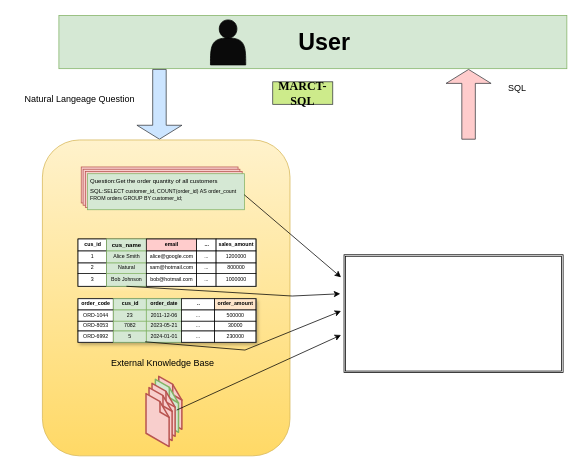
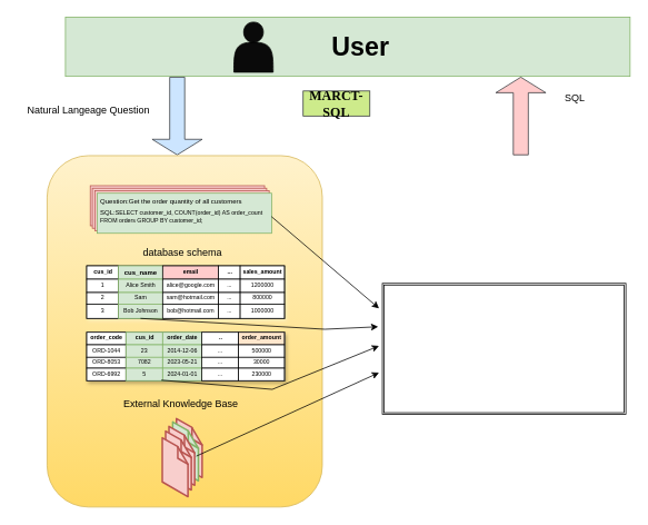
+ <mxCell id="12" value="database schema" style="text;html=1;align=center;verticalAlign=middle;whiteSpace=wrap;rounded=0;" vertex="1" parent="10"><mxGeometry x="96.75" y="101" width="130.5" height="30" as="geometry" /></mxCell>
- <mxCell id="30" value="Natural" style="connectable=1;recursiveResize=0;strokeColor=#82b366;fillColor=#d5e8d4;whiteSpace=wrap;html=1;movable=1;resizable=1;rotatable=1;deletable=1;editable=1;locked=0;fontSize=7;" vertex="1" parent="28"><mxGeometry x="38" width="53" height="14" as="geometry"><mxRectangle width="53" height="14" as="alternateBounds" /></mxGeometry></mxCell>
+ <mxCell id="30" value="Sam" style="connectable=1;recursiveResize=0;strokeColor=#82b366;fillColor=#d5e8d4;whiteSpace=wrap;html=1;movable=1;resizable=1;rotatable=1;deletable=1;editable=1;locked=0;fontSize=7;" vertex="1" parent="28"><mxGeometry x="38" width="53" height="14" as="geometry"><mxRectangle width="53" height="14" as="alternateBounds" /></mxGeometry></mxCell>
- <mxCell id="50" value="&lt;font style=&quot;font-size: 7px;&quot;&gt;2011-12-06&lt;/font&gt;" style="connectable=1;recursiveResize=0;align=center;whiteSpace=wrap;html=1;movable=1;resizable=1;rotatable=1;deletable=1;editable=1;locked=0;fontSize=4;fillColor=#d5e8d4;strokeColor=#82b366;" vertex="1" parent="47"><mxGeometry x="91" width="47" height="15" as="geometry"><mxRectangle width="47" height="15" as="alternateBounds" /></mxGeometry></mxCell>
+ <mxCell id="50" value="&lt;font style=&quot;font-size: 7px;&quot;&gt;2014-12-06&lt;/font&gt;" style="connectable=1;recursiveResize=0;align=center;whiteSpace=wrap;html=1;movable=1;resizable=1;rotatable=1;deletable=1;editable=1;locked=0;fontSize=4;fillColor=#d5e8d4;strokeColor=#82b366;" vertex="1" parent="47"><mxGeometry x="91" width="47" height="15" as="geometry"><mxRectangle width="47" height="15" as="alternateBounds" /></mxGeometry></mxCell>
